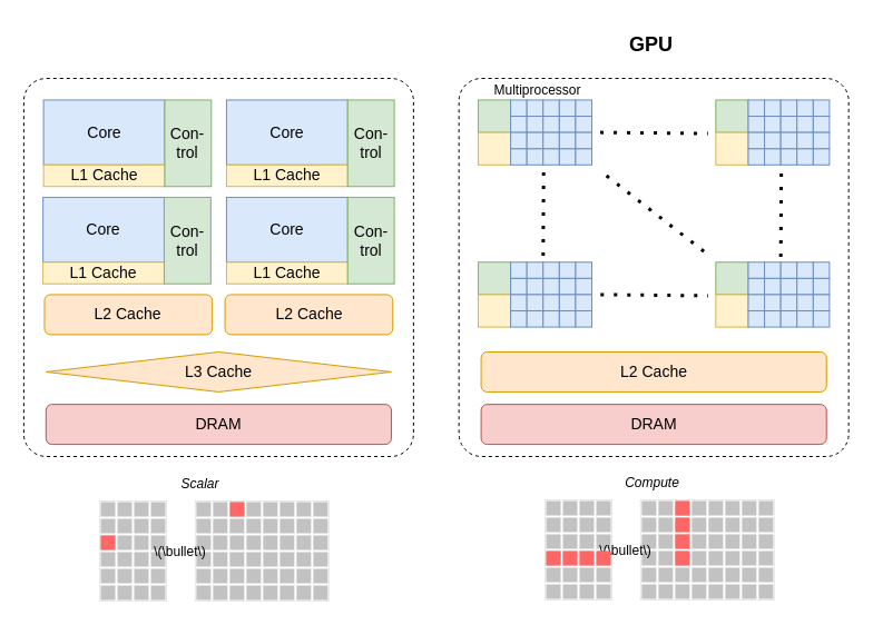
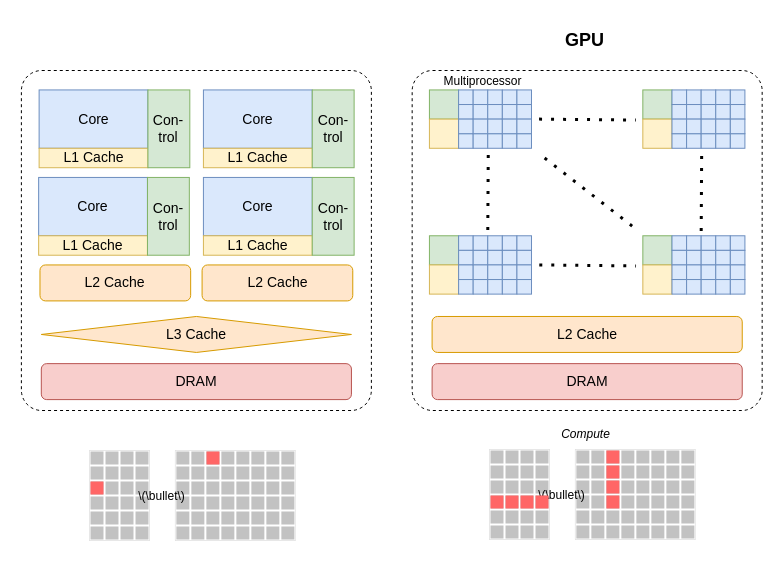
- <mxCell id="153" value="&lt;i&gt;Scalar&lt;/i&gt;" style="text;html=1;align=center;verticalAlign=middle;resizable=0;points=[];autosize=1;strokeColor=none;fillColor=none;" vertex="1" parent="1"><mxGeometry x="149" y="420" width="60" height="30" as="geometry" /></mxCell>
